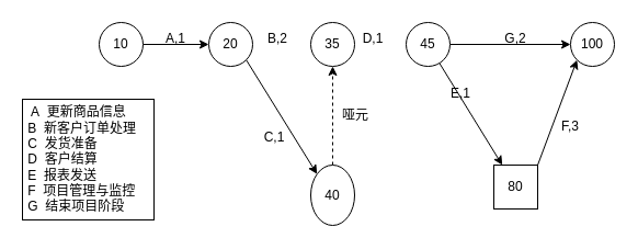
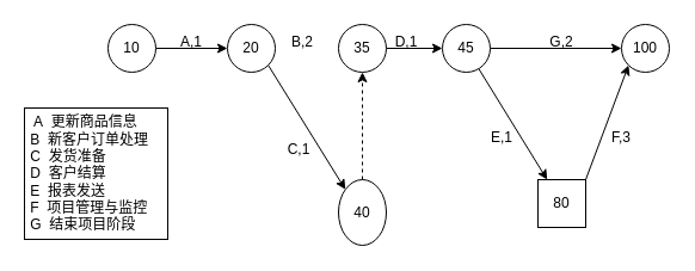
+ <mxCell id="7" style="edgeStyle=orthogonalEdgeStyle;rounded=0;orthogonalLoop=1;jettySize=auto;html=1;exitX=1;exitY=0.5;exitDx=0;exitDy=0;entryX=0;entryY=0.5;entryDx=0;entryDy=0;" edge="1" parent="1" source="8" target="13"><mxGeometry relative="1" as="geometry" /></mxCell>
- <mxCell id="21" value="E,1" style="text;html=1;strokeColor=none;fillColor=none;align=center;verticalAlign=middle;whiteSpace=wrap;rounded=0;" vertex="1" parent="1"><mxGeometry x="390" y="70" width="60" height="30" as="geometry" /></mxCell>
+ <mxCell id="21" value="E,1" style="text;html=1;strokeColor=none;fillColor=none;align=center;verticalAlign=middle;whiteSpace=wrap;rounded=0;" vertex="1" parent="1"><mxGeometry x="390" y="100" width="60" height="30" as="geometry" /></mxCell>
- <mxCell id="19" value="哑元" style="text;html=1;strokeColor=none;fillColor=none;align=center;verticalAlign=middle;whiteSpace=wrap;rounded=0;" vertex="1" parent="1"><mxGeometry x="294" y="90" width="60" height="30" as="geometry" /></mxCell>
